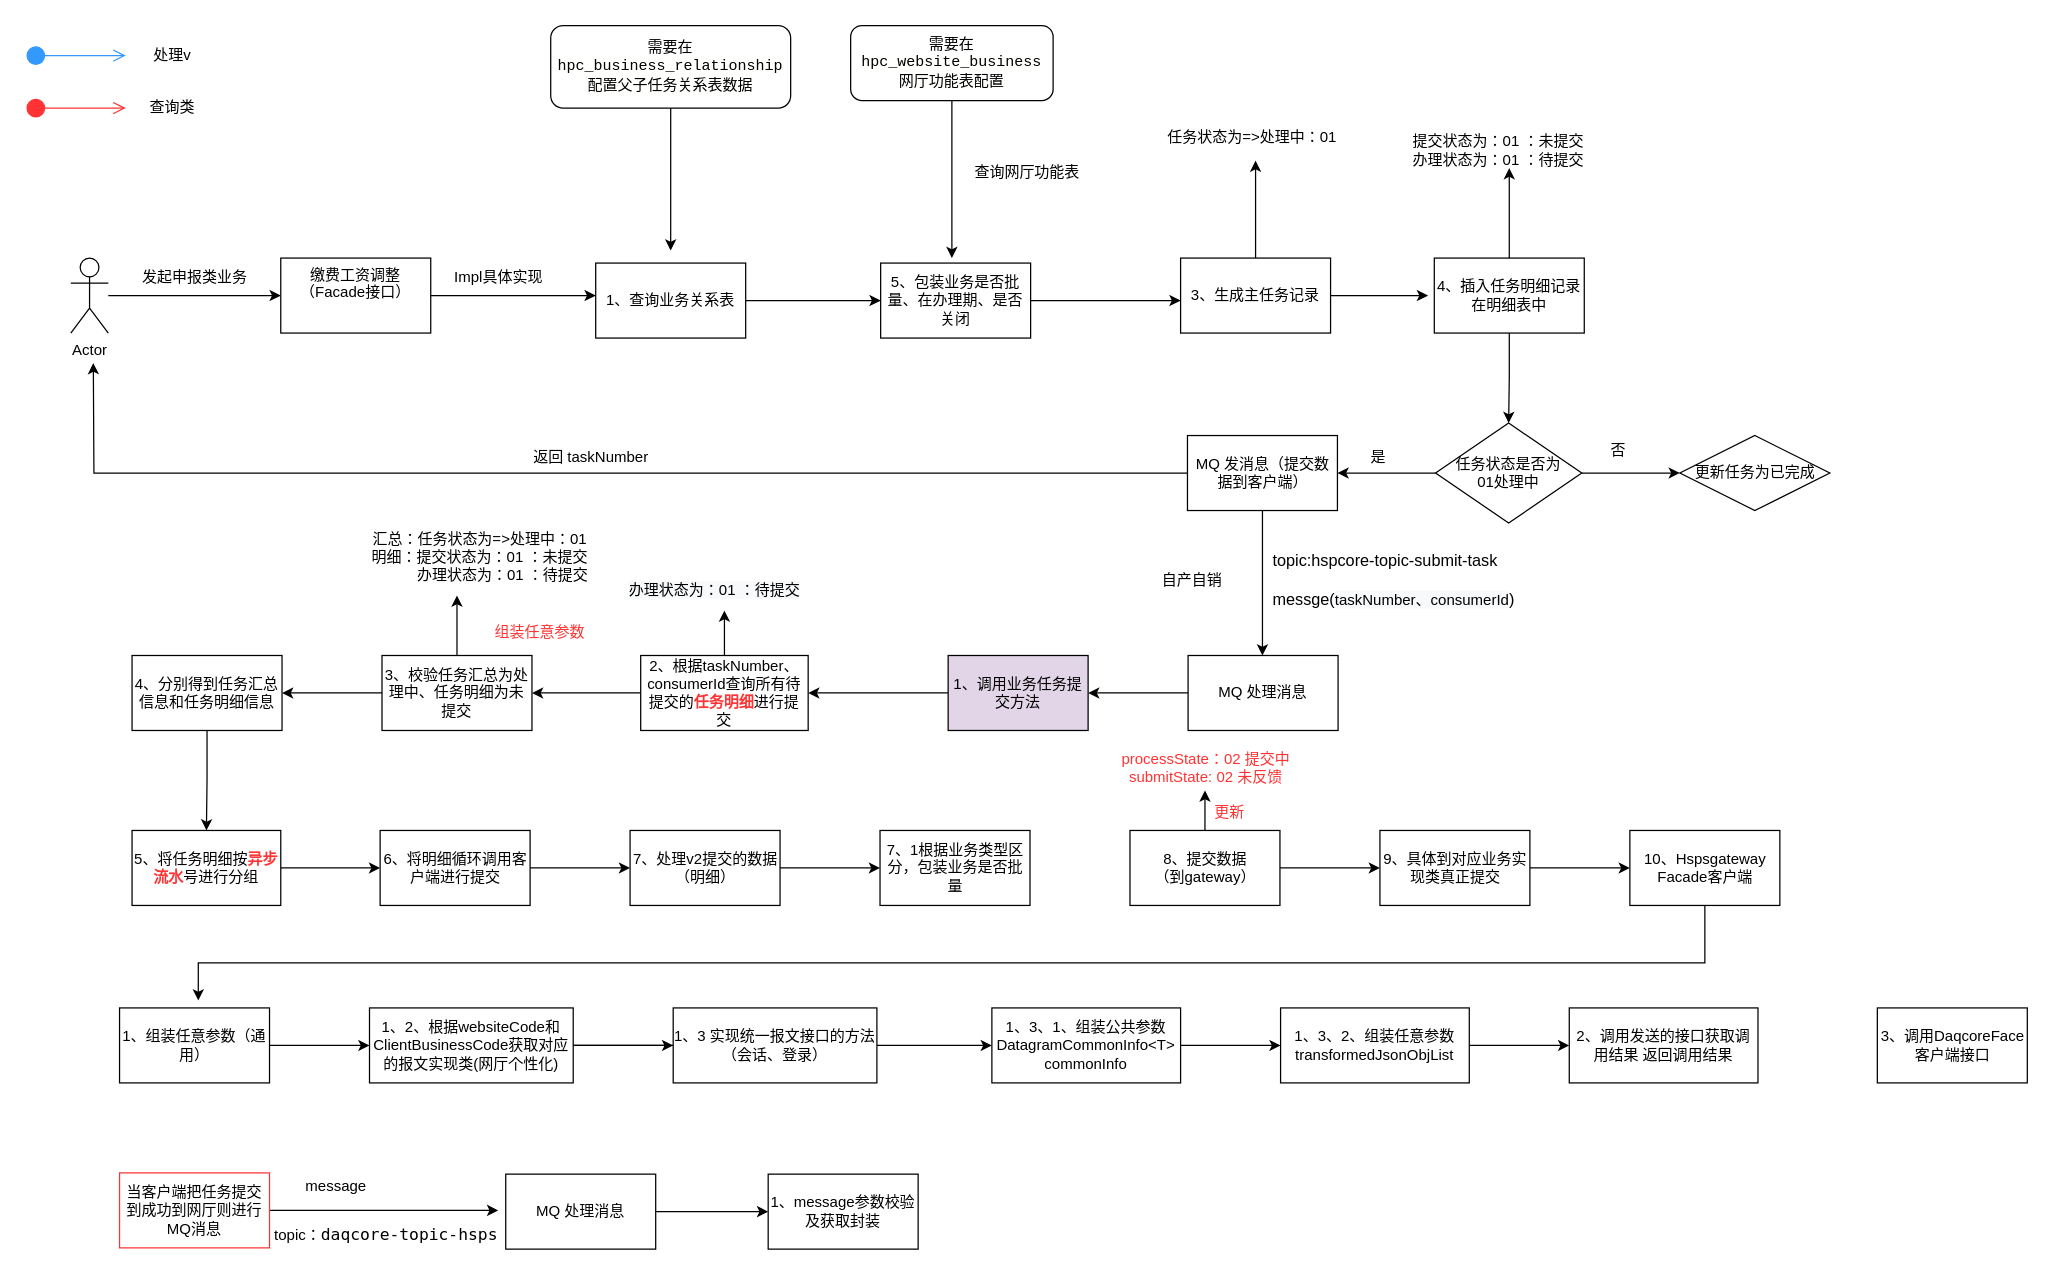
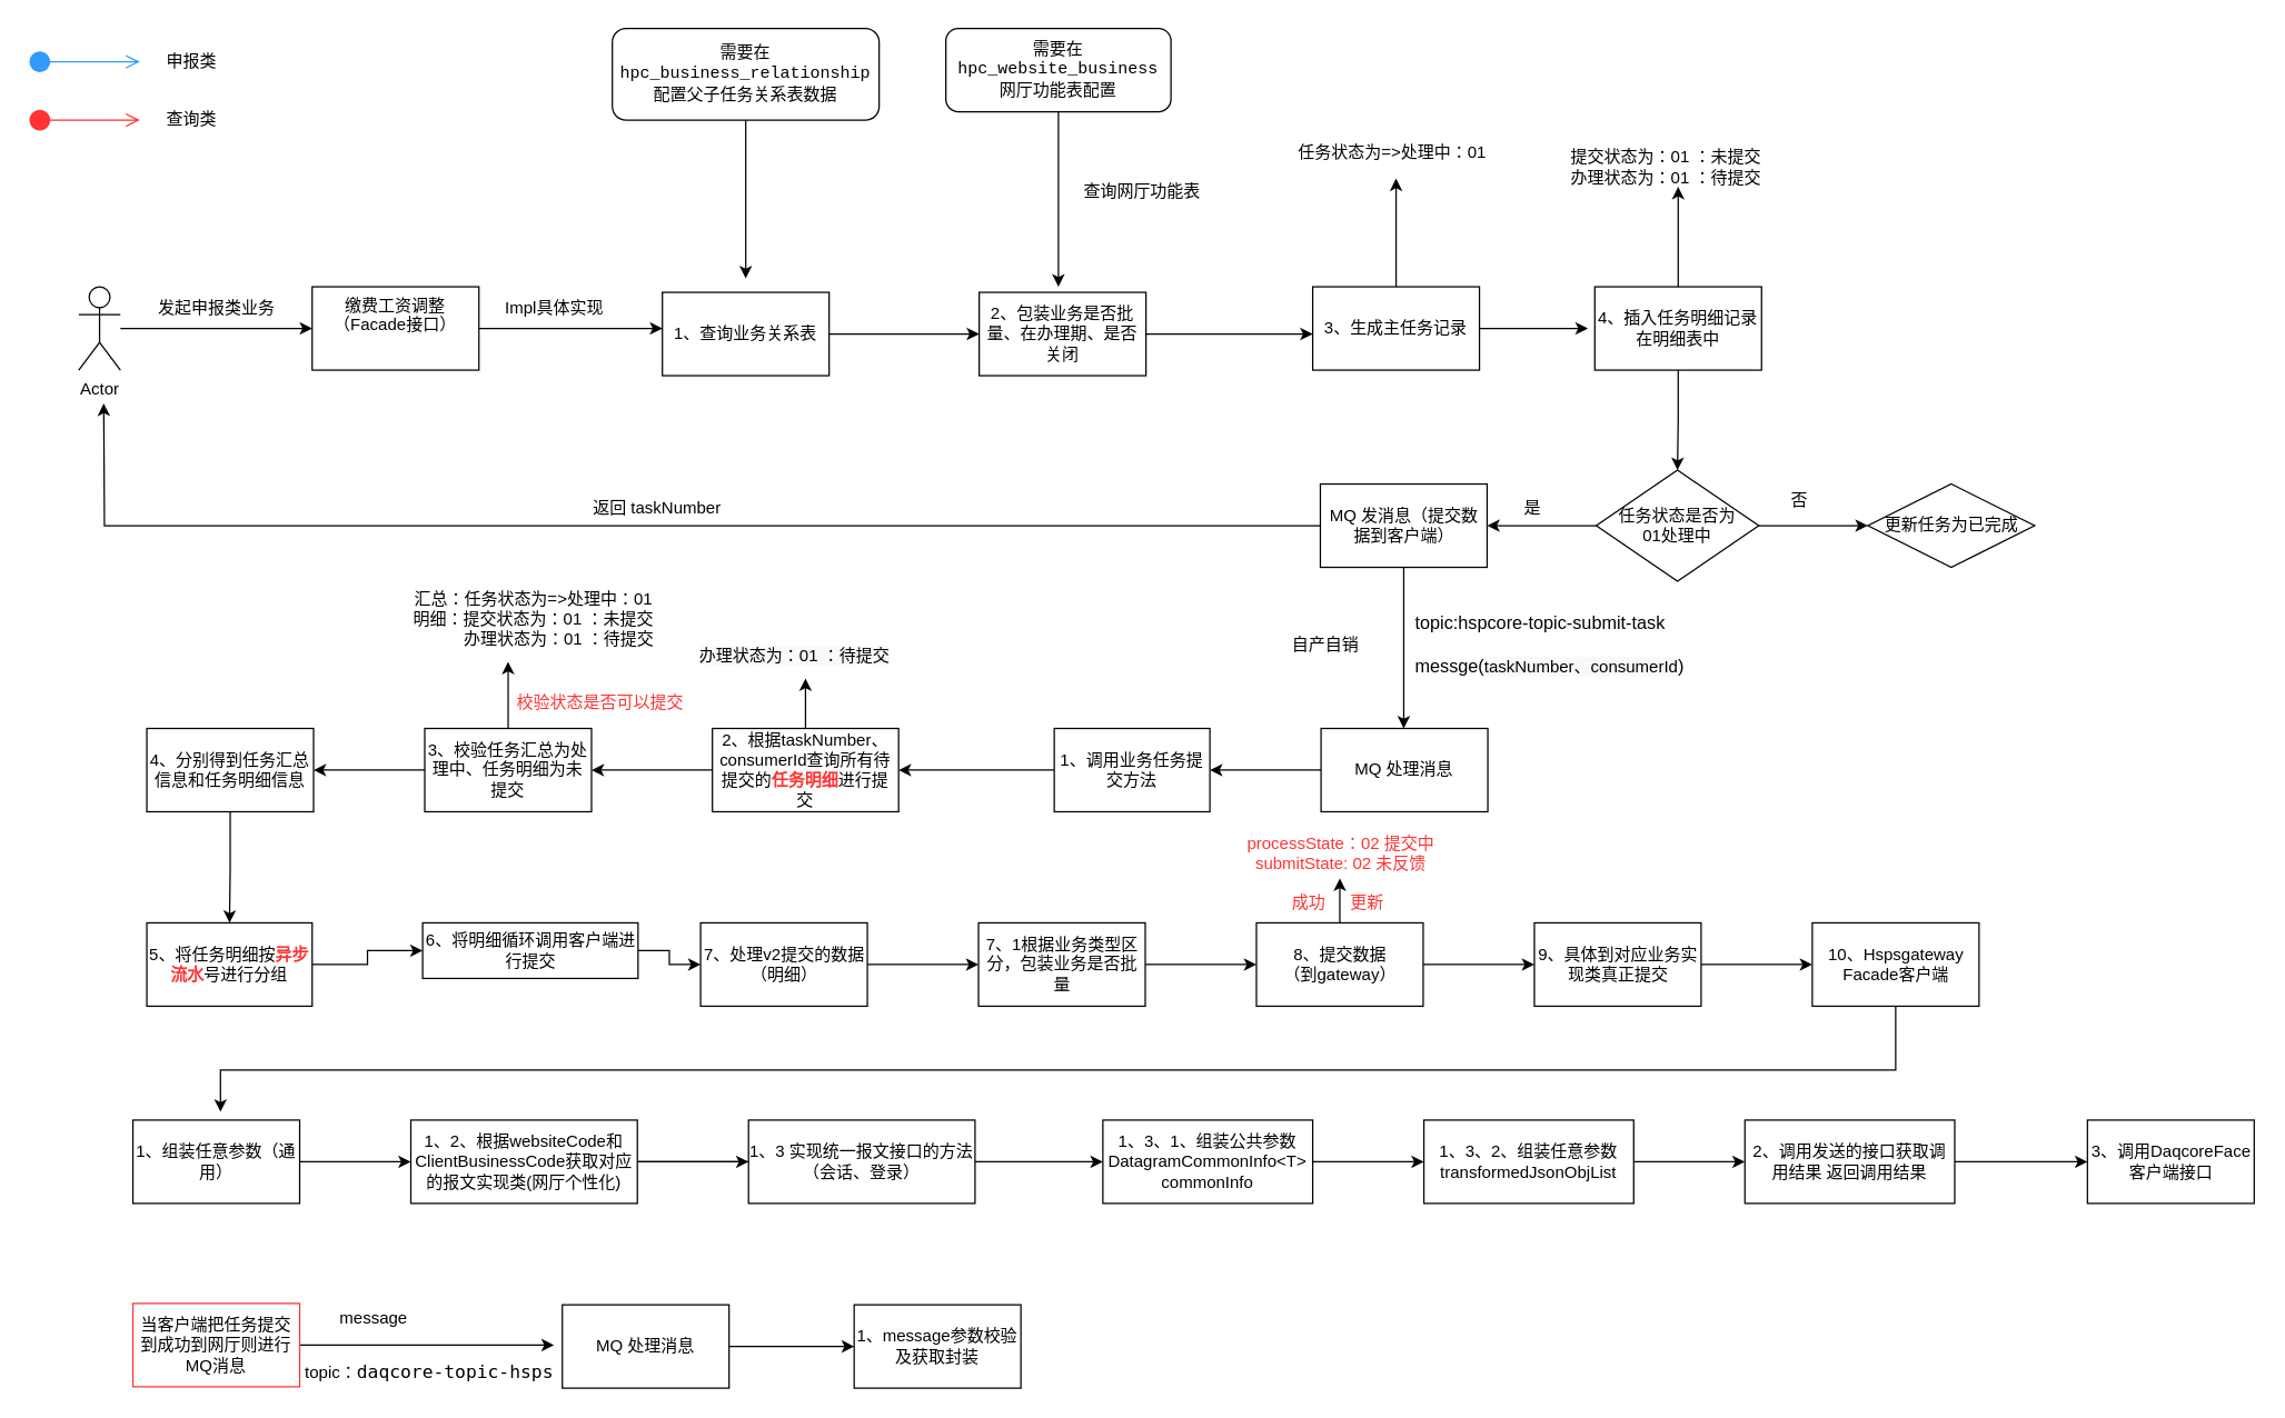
- <mxCell id="3" value="处理v" style="text;html=1;align=center;verticalAlign=middle;resizable=0;points=[];autosize=1;strokeColor=none;fillColor=none;" parent="1" vertex="1"><mxGeometry x="110" y="32" width="54" height="24" as="geometry" /></mxCell>
+ <mxCell id="3" value="申报类" style="text;html=1;align=center;verticalAlign=middle;resizable=0;points=[];autosize=1;strokeColor=none;fillColor=none;" parent="1" vertex="1"><mxGeometry x="110" y="32" width="54" height="24" as="geometry" /></mxCell>
- <mxCell id="17" value="5、包装业务是否批量、在办理期、是否关闭" style="whiteSpace=wrap;html=1;rounded=0;" parent="1" vertex="1"><mxGeometry x="704" y="210" width="120" height="60" as="geometry" /></mxCell>
+ <mxCell id="17" value="2、包装业务是否批量、在办理期、是否关闭" style="whiteSpace=wrap;html=1;rounded=0;" parent="1" vertex="1"><mxGeometry x="704" y="210" width="120" height="60" as="geometry" /></mxCell>
- <mxCell id="57" value="组装任意参数" style="text;html=1;align=center;verticalAlign=middle;resizable=0;points=[];autosize=1;strokeColor=none;fillColor=none;fontColor=#FF3333;" parent="1" vertex="1"><mxGeometry x="362" y="494" width="138" height="24" as="geometry" /></mxCell>
+ <mxCell id="57" value="校验状态是否可以提交" style="text;html=1;align=center;verticalAlign=middle;resizable=0;points=[];autosize=1;strokeColor=none;fillColor=none;fontColor=#FF3333;" parent="1" vertex="1"><mxGeometry x="362" y="494" width="138" height="24" as="geometry" /></mxCell>
- <mxCell id="43" value="1、调用业务任务提交方法" style="whiteSpace=wrap;html=1;rounded=0;fillColor=#e1d5e7;" parent="1" vertex="1"><mxGeometry x="758" y="524" width="112" height="60" as="geometry" /></mxCell>
+ <mxCell id="43" value="1、调用业务任务提交方法" style="whiteSpace=wrap;html=1;rounded=0;" parent="1" vertex="1"><mxGeometry x="758" y="524" width="112" height="60" as="geometry" /></mxCell>
+ <mxCell id="69" value="成功" style="text;html=1;align=center;verticalAlign=middle;resizable=0;points=[];autosize=1;strokeColor=none;fillColor=none;fontColor=#FF3333;" parent="1" vertex="1"><mxGeometry x="920" y="638" width="42" height="24" as="geometry" /></mxCell>
- <mxCell id="59" value="6、将明细循环调用客户端进行提交" style="whiteSpace=wrap;html=1;rounded=0;" parent="1" vertex="1"><mxGeometry x="303.5" y="664" width="120" height="60" as="geometry" /></mxCell>
+ <mxCell id="59" value="6、将明细循环调用客户端进行提交" style="whiteSpace=wrap;html=1;rounded=0;" parent="1" vertex="1"><mxGeometry x="303.5" y="664" width="155" height="40" as="geometry" /></mxCell>
+ <mxCell id="62" value="" style="edgeStyle=orthogonalEdgeStyle;rounded=0;orthogonalLoop=1;jettySize=auto;html=1;fontColor=#FF3333;" parent="1" source="63" target="66" edge="1"><mxGeometry relative="1" as="geometry" /></mxCell>
+ <mxCell id="85" value="" style="edgeStyle=orthogonalEdgeStyle;rounded=0;orthogonalLoop=1;jettySize=auto;html=1;fontColor=#000000;" parent="1" source="86" target="87" edge="1"><mxGeometry relative="1" as="geometry" /></mxCell>
